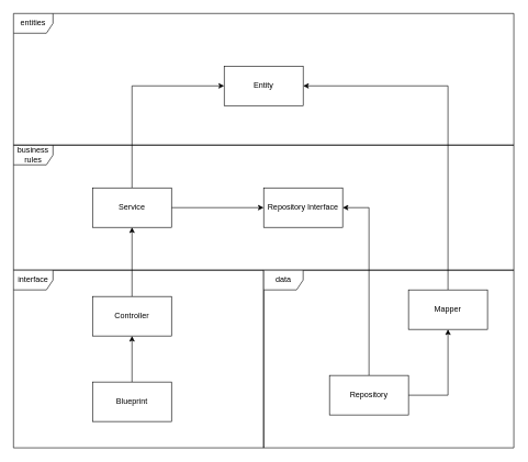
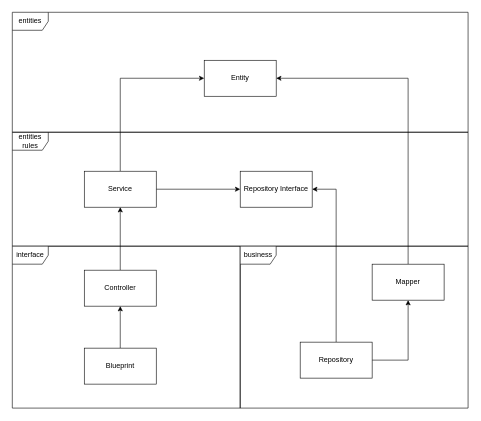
- <mxCell id="16" value="business rules" style="shape=umlFrame;whiteSpace=wrap;html=1;pointerEvents=0;" parent="1" vertex="1"><mxGeometry x="20" y="220" width="760" height="190" as="geometry" /></mxCell>
+ <mxCell id="16" value="entities rules" style="shape=umlFrame;whiteSpace=wrap;html=1;pointerEvents=0;" parent="1" vertex="1"><mxGeometry x="20" y="220" width="760" height="190" as="geometry" /></mxCell>
- <mxCell id="18" value="data" style="shape=umlFrame;whiteSpace=wrap;html=1;pointerEvents=0;" parent="1" vertex="1"><mxGeometry x="400" y="410" width="380" height="270" as="geometry" /></mxCell>
+ <mxCell id="18" value="business" style="shape=umlFrame;whiteSpace=wrap;html=1;pointerEvents=0;" parent="1" vertex="1"><mxGeometry x="400" y="410" width="380" height="270" as="geometry" /></mxCell>
